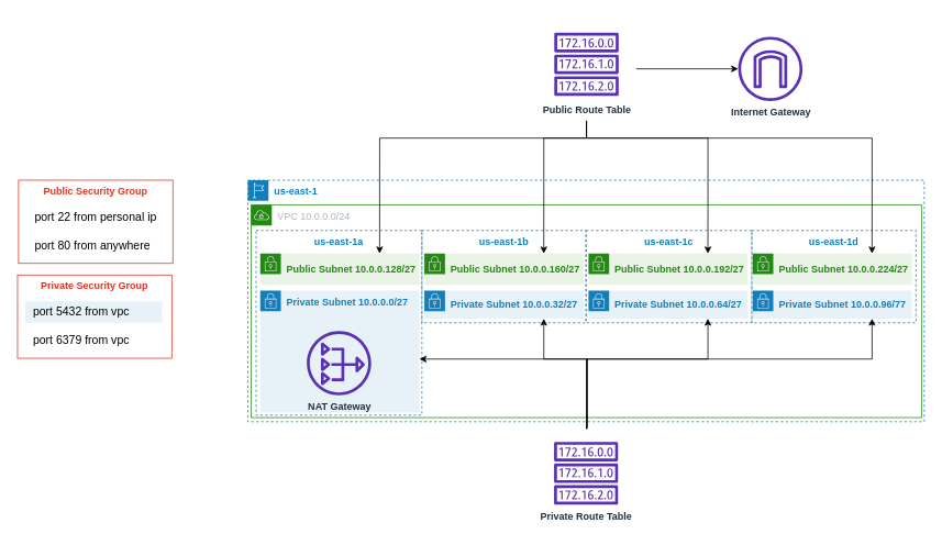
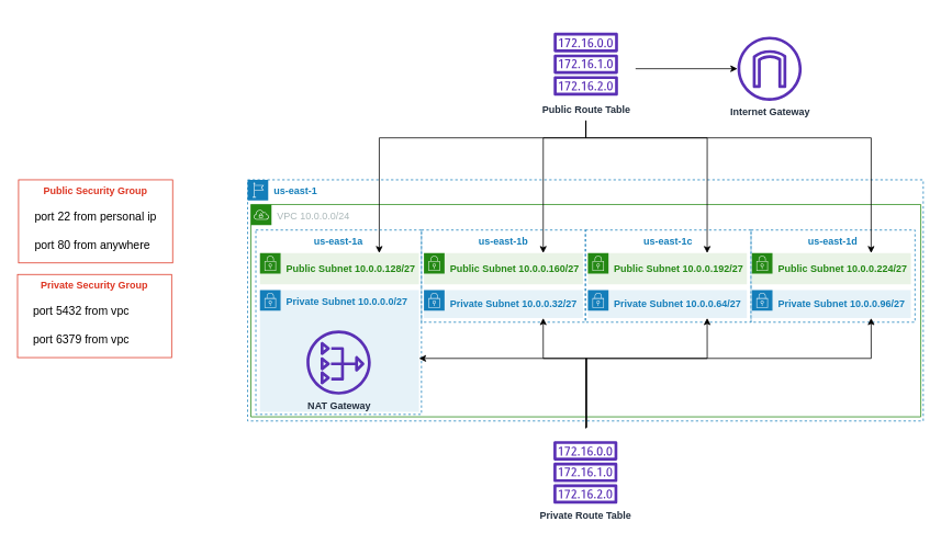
- <mxCell id="22" value="Private Subnet 10.0.0.96/77" style="points=[[0,0],[0.25,0],[0.5,0],[0.75,0],[1,0],[1,0.25],[1,0.5],[1,0.75],[1,1],[0.75,1],[0.5,1],[0.25,1],[0,1],[0,0.75],[0,0.5],[0,0.25]];outlineConnect=0;gradientColor=none;html=1;whiteSpace=wrap;fontSize=12;fontStyle=1;shape=mxgraph.aws4.group;grIcon=mxgraph.aws4.group_security_group;grStroke=0;strokeColor=#147EBA;fillColor=#E6F2F8;verticalAlign=middle;align=left;spacingLeft=30;fontColor=#147EBA;dashed=0;" vertex="1" parent="1"><mxGeometry x="912" y="352" width="193" height="34" as="geometry" /></mxCell>
+ <mxCell id="22" value="Private Subnet 10.0.0.96/27" style="points=[[0,0],[0.25,0],[0.5,0],[0.75,0],[1,0],[1,0.25],[1,0.5],[1,0.75],[1,1],[0.75,1],[0.5,1],[0.25,1],[0,1],[0,0.75],[0,0.5],[0,0.25]];outlineConnect=0;gradientColor=none;html=1;whiteSpace=wrap;fontSize=12;fontStyle=1;shape=mxgraph.aws4.group;grIcon=mxgraph.aws4.group_security_group;grStroke=0;strokeColor=#147EBA;fillColor=#E6F2F8;verticalAlign=middle;align=left;spacingLeft=30;fontColor=#147EBA;dashed=0;" vertex="1" parent="1"><mxGeometry x="912" y="352" width="193" height="34" as="geometry" /></mxCell>
- <mxCell id="35" value="&amp;nbsp; port 5432 from vpc" style="rounded=0;whiteSpace=wrap;html=1;verticalAlign=middle;align=left;strokeColor=none;fontStyle=0;fontSize=14;fillColor=#e6f2f8;" vertex="1" parent="1"><mxGeometry x="30.25" y="365" width="165.5" height="26" as="geometry" /></mxCell>
+ <mxCell id="35" value="&amp;nbsp; port 5432 from vpc" style="rounded=0;whiteSpace=wrap;html=1;verticalAlign=middle;align=left;strokeColor=none;fontStyle=0;fontSize=14;" vertex="1" parent="1"><mxGeometry x="30.25" y="365" width="165.5" height="26" as="geometry" /></mxCell>
